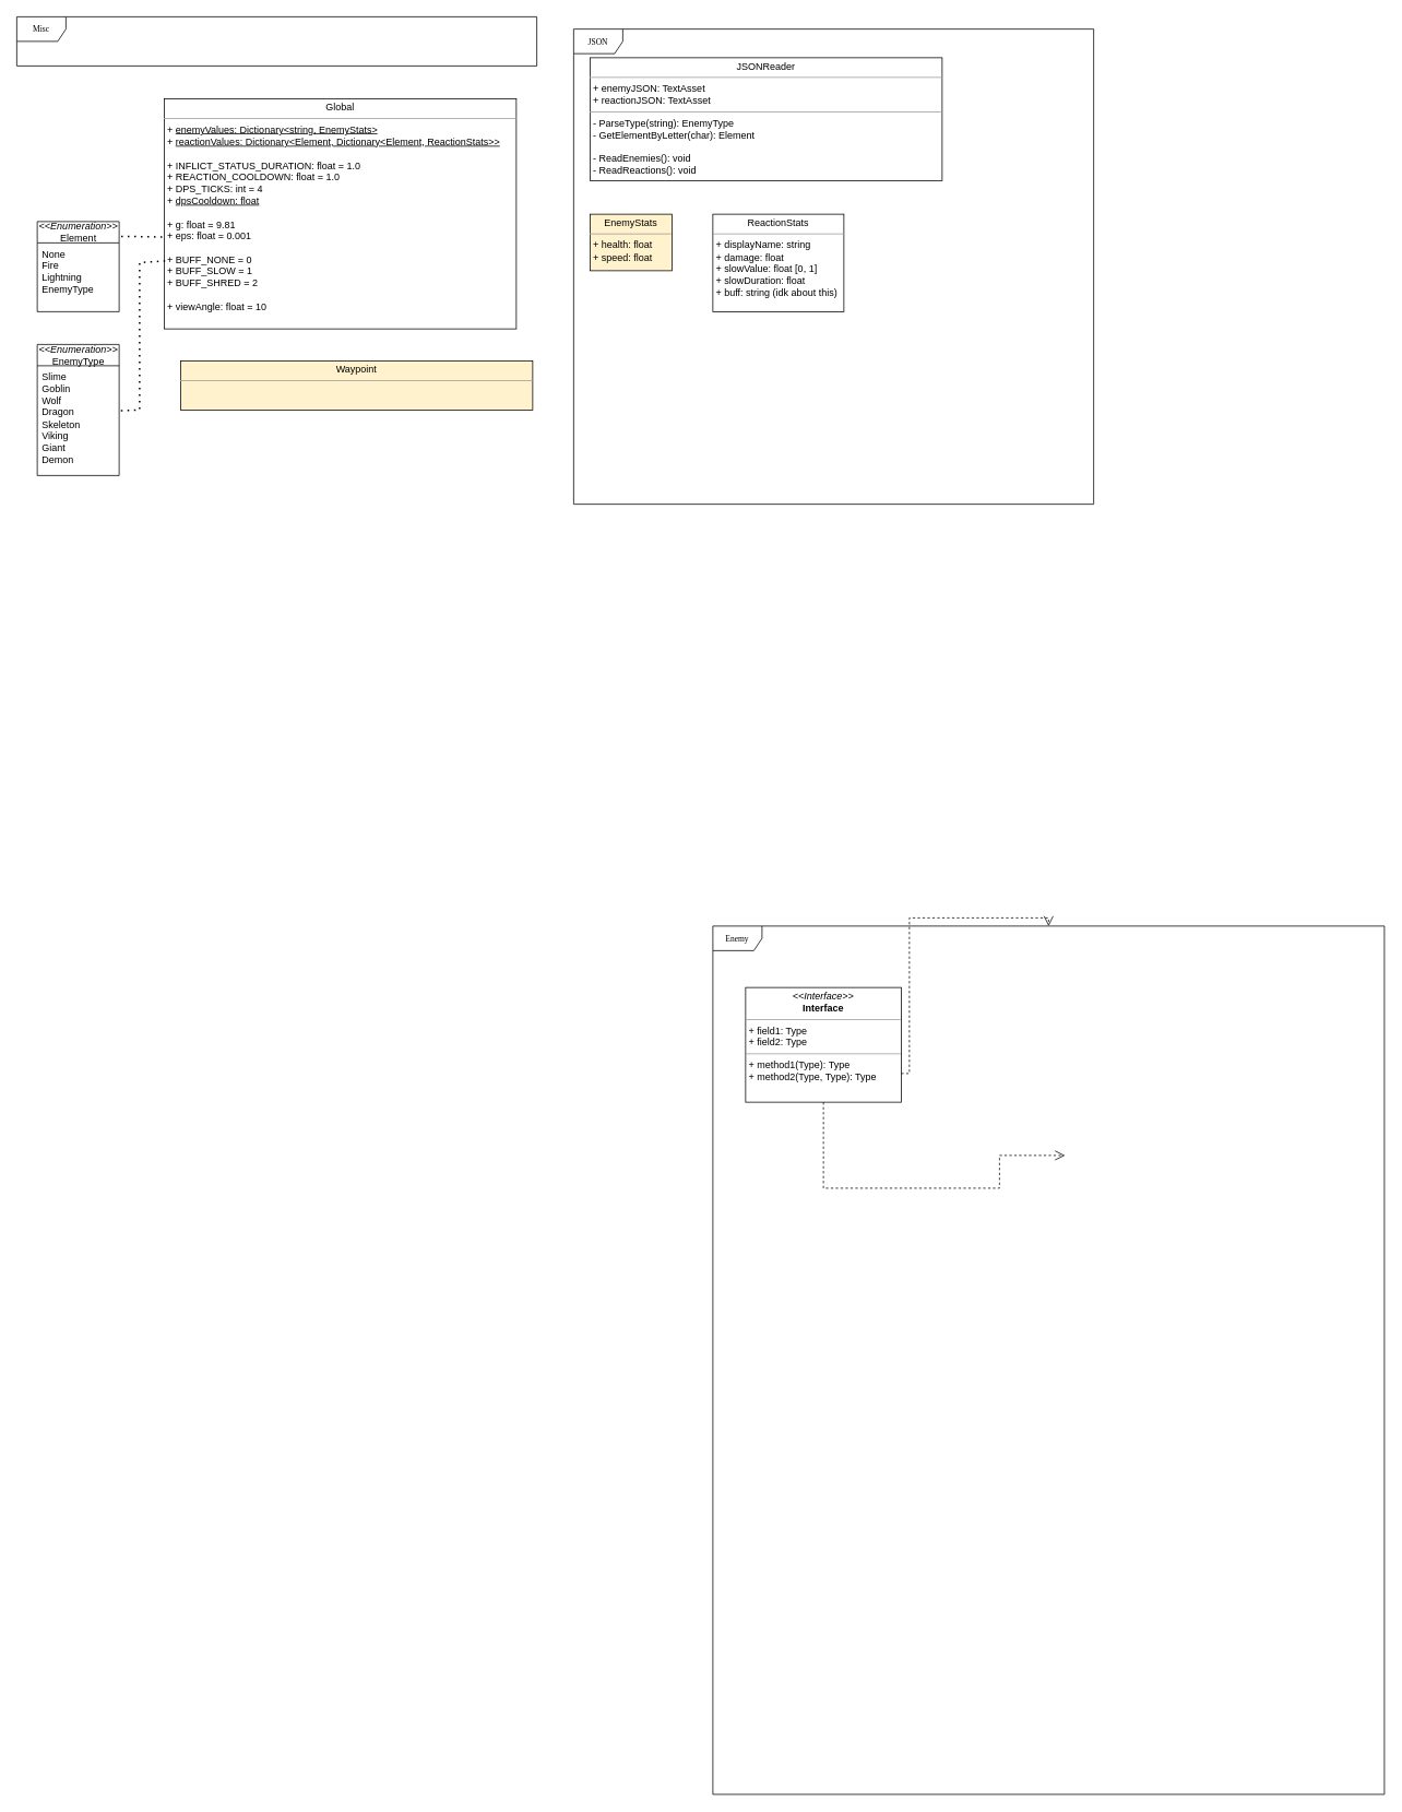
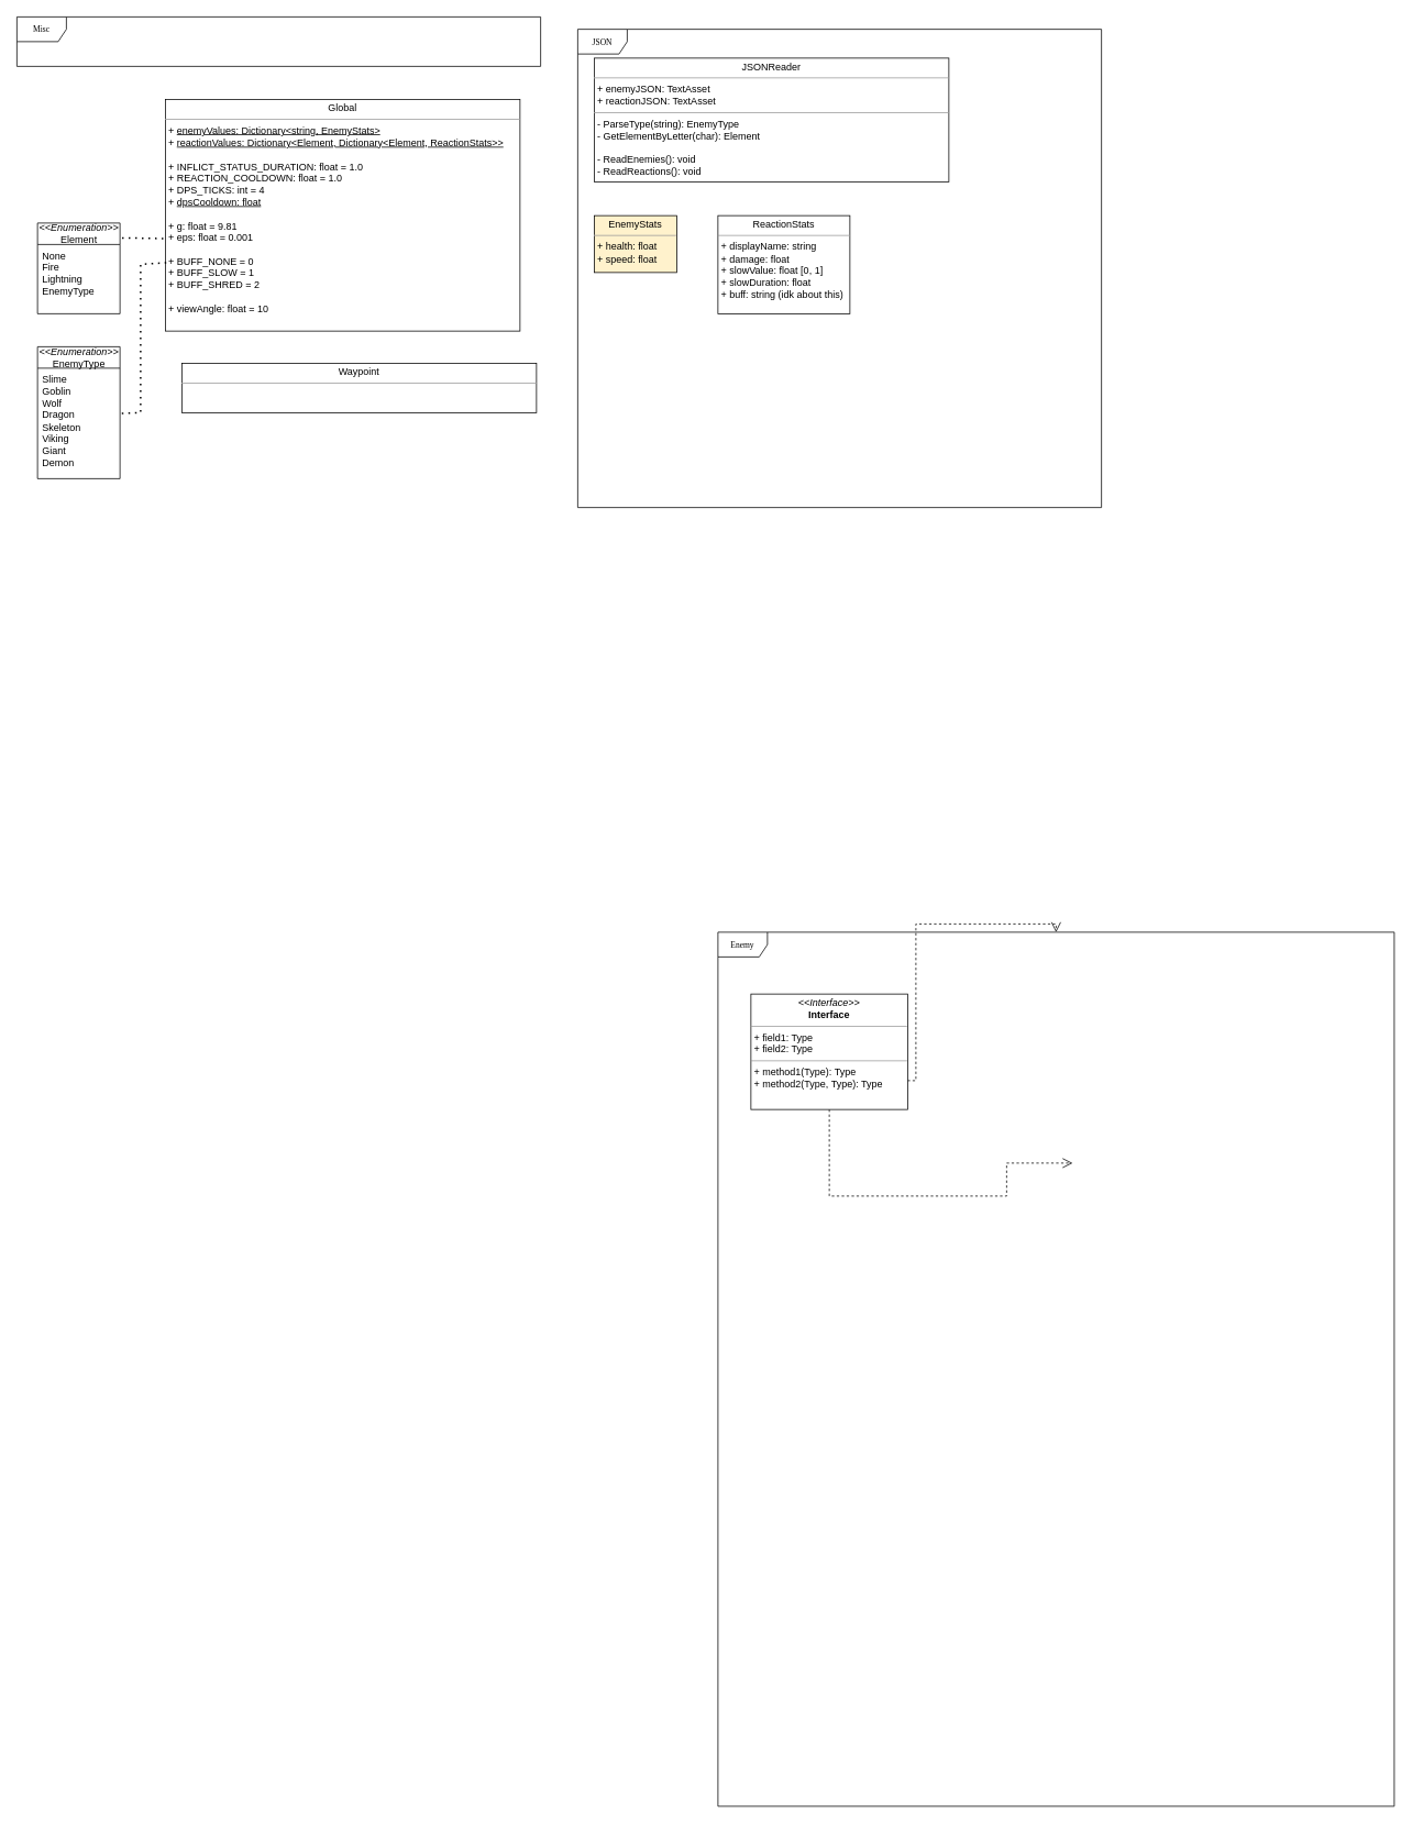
- <mxCell id="14" value="&lt;p style=&quot;margin:0px;margin-top:4px;text-align:center;&quot;&gt;Waypoint&lt;/p&gt;&lt;hr size=&quot;1&quot;&gt;&lt;p style=&quot;margin:0px;margin-left:4px;&quot;&gt;&lt;br&gt;&lt;/p&gt;" style="verticalAlign=top;align=left;overflow=fill;fontSize=12;fontFamily=Helvetica;html=1;rounded=0;shadow=0;comic=0;labelBackgroundColor=none;strokeWidth=1;fillColor=#fff2cc;" vertex="1" parent="1"><mxGeometry x="220" y="440" width="430" height="60" as="geometry" /></mxCell>
+ <mxCell id="14" value="&lt;p style=&quot;margin:0px;margin-top:4px;text-align:center;&quot;&gt;Waypoint&lt;/p&gt;&lt;hr size=&quot;1&quot;&gt;&lt;p style=&quot;margin:0px;margin-left:4px;&quot;&gt;&lt;br&gt;&lt;/p&gt;" style="verticalAlign=top;align=left;overflow=fill;fontSize=12;fontFamily=Helvetica;html=1;rounded=0;shadow=0;comic=0;labelBackgroundColor=none;strokeWidth=1" vertex="1" parent="1"><mxGeometry x="220" y="440" width="430" height="60" as="geometry" /></mxCell>
